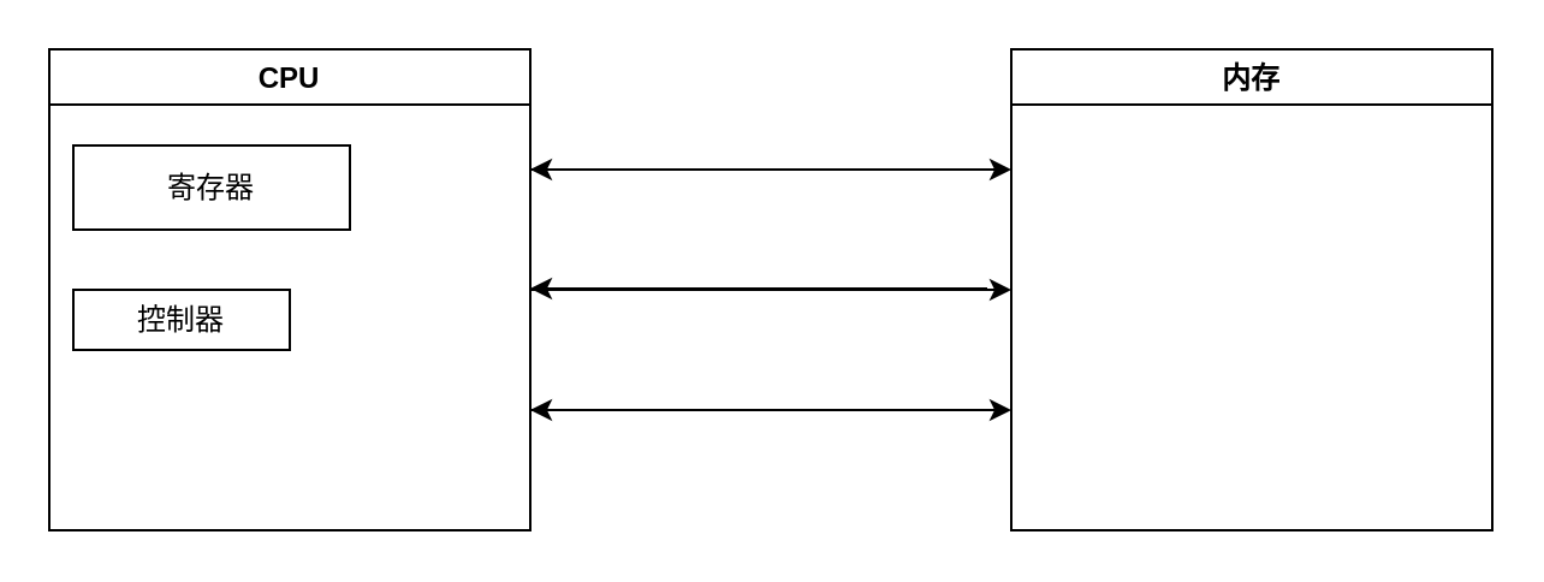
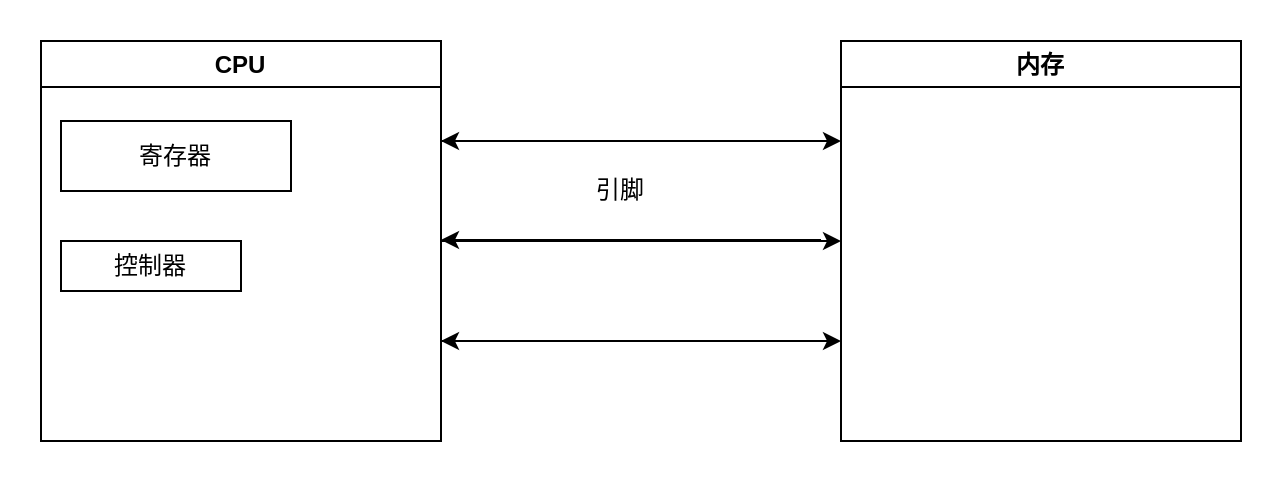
+ <mxCell id="9" value="引脚" style="text;html=1;strokeColor=none;fillColor=none;align=center;verticalAlign=middle;whiteSpace=wrap;rounded=0;" vertex="1" parent="1"><mxGeometry x="280" y="80" width="60" height="30" as="geometry" /></mxCell>
